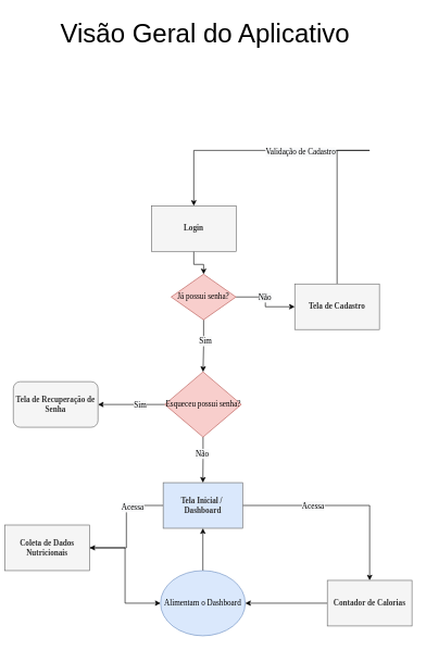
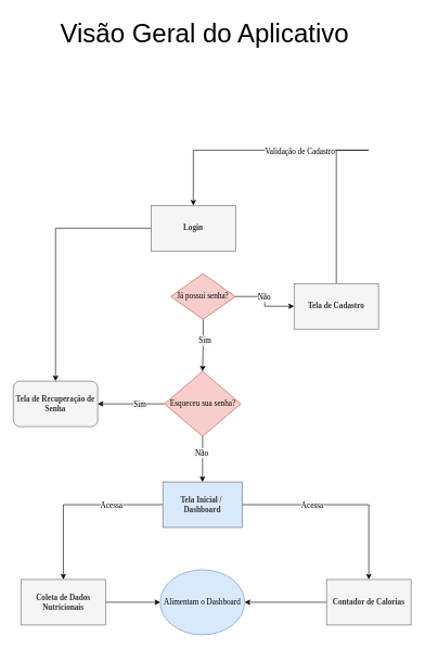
- <mxCell id="7" value="" style="edgeStyle=orthogonalEdgeStyle;rounded=0;orthogonalLoop=1;jettySize=auto;html=1;fontFamily=Verdana;fontSize=12;" edge="1" parent="1" source="8" target="13"><mxGeometry relative="1" as="geometry" /></mxCell>
+ <mxCell id="7" value="" style="edgeStyle=orthogonalEdgeStyle;rounded=0;orthogonalLoop=1;jettySize=auto;html=1;fontFamily=Verdana;fontSize=12;" edge="1" parent="1" source="8" target="22"><mxGeometry relative="1" as="geometry" /></mxCell>
- <mxCell id="21" value="Esqueceu possui senha?" style="rhombus;whiteSpace=wrap;html=1;fontSize=12;fontFamily=Verdana;fillColor=#f8cecc;strokeColor=#b85450;" vertex="1" parent="1"><mxGeometry x="252.5" y="570" width="117.5" height="100" as="geometry" /></mxCell>
+ <mxCell id="21" value="Esqueceu sua senha?" style="rhombus;whiteSpace=wrap;html=1;fontSize=12;fontFamily=Verdana;fillColor=#f8cecc;strokeColor=#b85450;" vertex="1" parent="1"><mxGeometry x="252.5" y="570" width="117.5" height="100" as="geometry" /></mxCell>
- <mxCell id="27" style="edgeStyle=orthogonalEdgeStyle;rounded=0;orthogonalLoop=1;jettySize=auto;html=1;" edge="1" parent="1" source="28" target="6"><mxGeometry relative="1" as="geometry" /></mxCell>
- <mxCell id="24" value="Coleta de Dados Nutricionais" style="rounded=0;whiteSpace=wrap;html=1;fontFamily=Verdana;fontSize=12;fillColor=#f5f5f5;fontColor=#333333;strokeColor=#666666;fontStyle=1" vertex="1" parent="1"><mxGeometry x="7" y="805" width="130" height="70" as="geometry" /></mxCell>
+ <mxCell id="24" value="Coleta de Dados Nutricionais" style="rounded=0;whiteSpace=wrap;html=1;fontFamily=Verdana;fontSize=12;fillColor=#f5f5f5;fontColor=#333333;strokeColor=#666666;fontStyle=1" vertex="1" parent="1"><mxGeometry x="32" y="890" width="130" height="70" as="geometry" /></mxCell>
